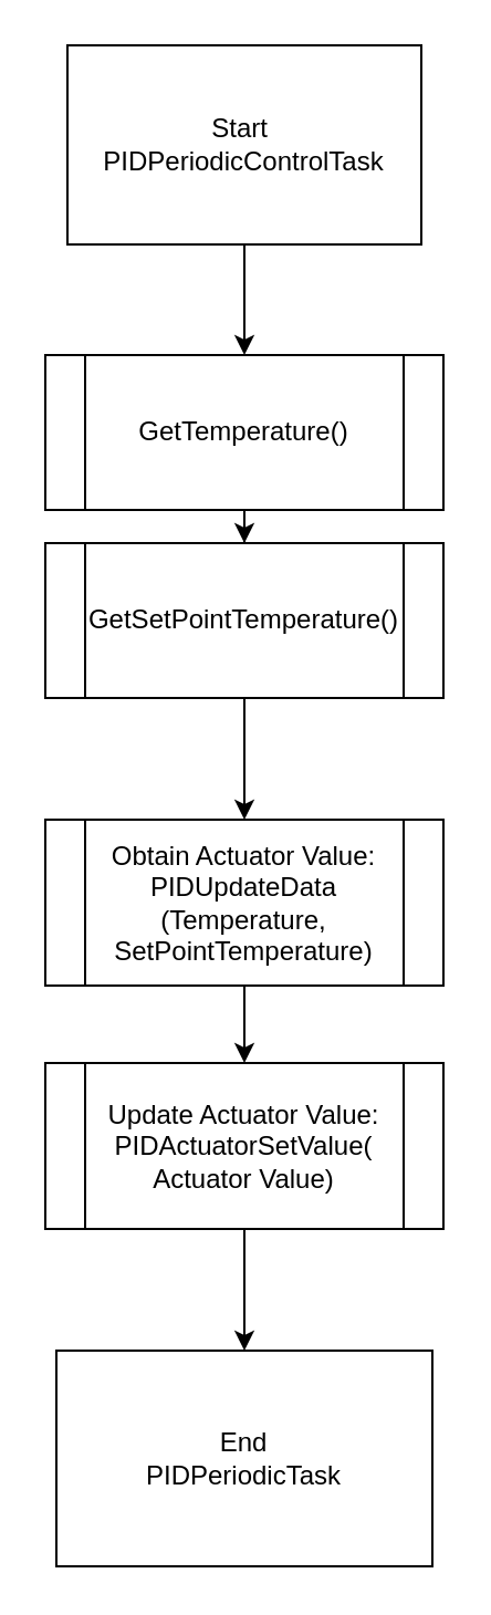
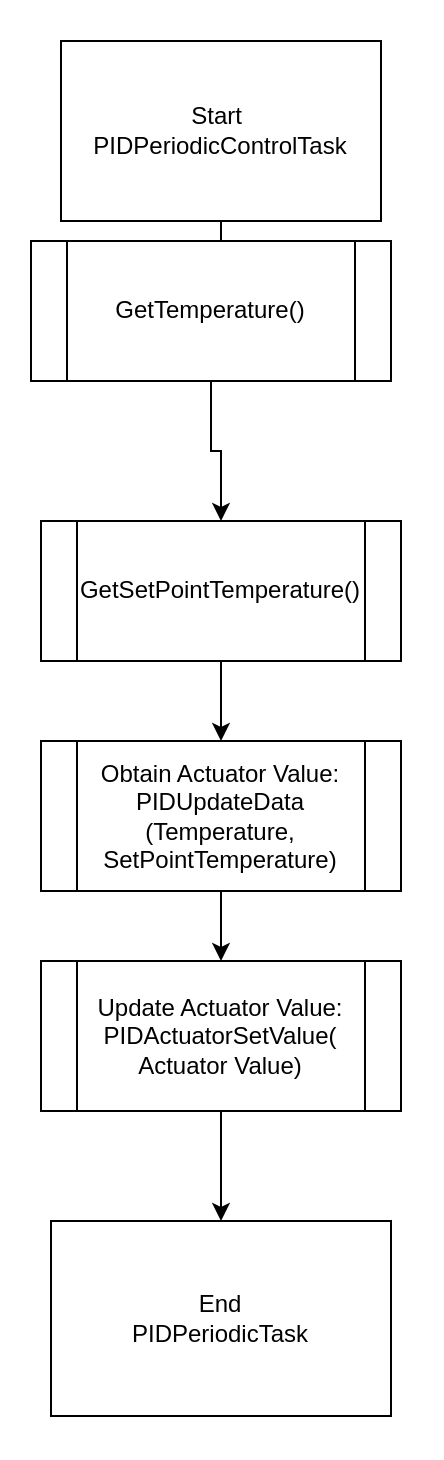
- <mxCell id="5" value="GetTemperature()" style="shape=process;whiteSpace=wrap;html=1;backgroundOutline=1;" vertex="1" parent="1"><mxGeometry x="20" y="160" width="180" height="70" as="geometry" /></mxCell>
+ <mxCell id="5" value="GetTemperature()" style="shape=process;whiteSpace=wrap;html=1;backgroundOutline=1;" vertex="1" parent="1"><mxGeometry x="15" y="120" width="180" height="70" as="geometry" /></mxCell>
- <mxCell id="7" value="GetSetPointTemperature()" style="shape=process;whiteSpace=wrap;html=1;backgroundOutline=1;" vertex="1" parent="1"><mxGeometry x="20" y="245" width="180" height="70" as="geometry" /></mxCell>
+ <mxCell id="7" value="GetSetPointTemperature()" style="shape=process;whiteSpace=wrap;html=1;backgroundOutline=1;" vertex="1" parent="1"><mxGeometry x="20" y="260" width="180" height="70" as="geometry" /></mxCell>
